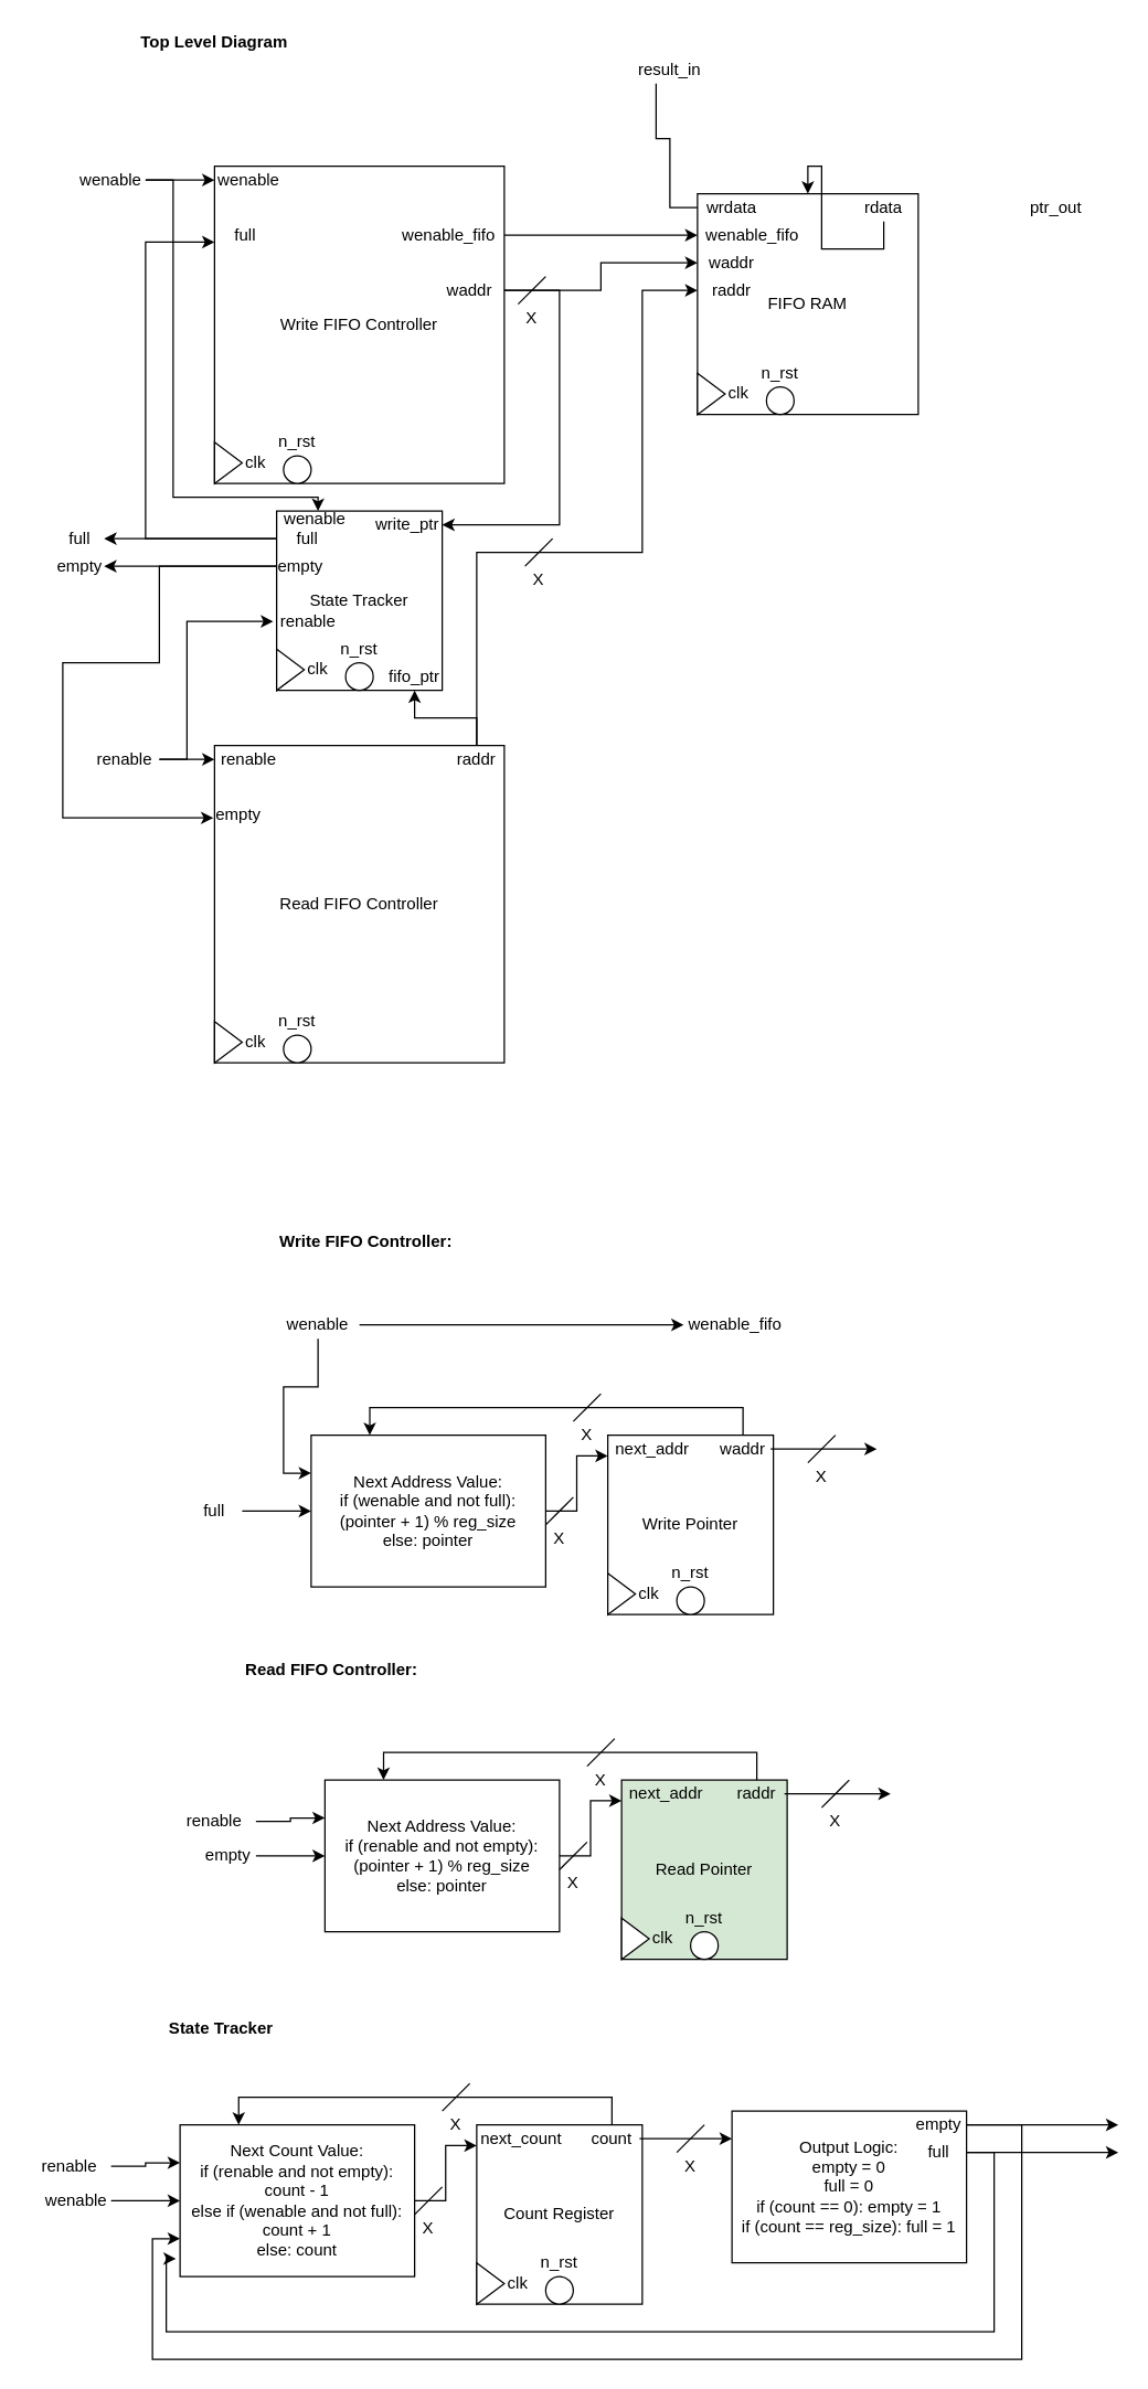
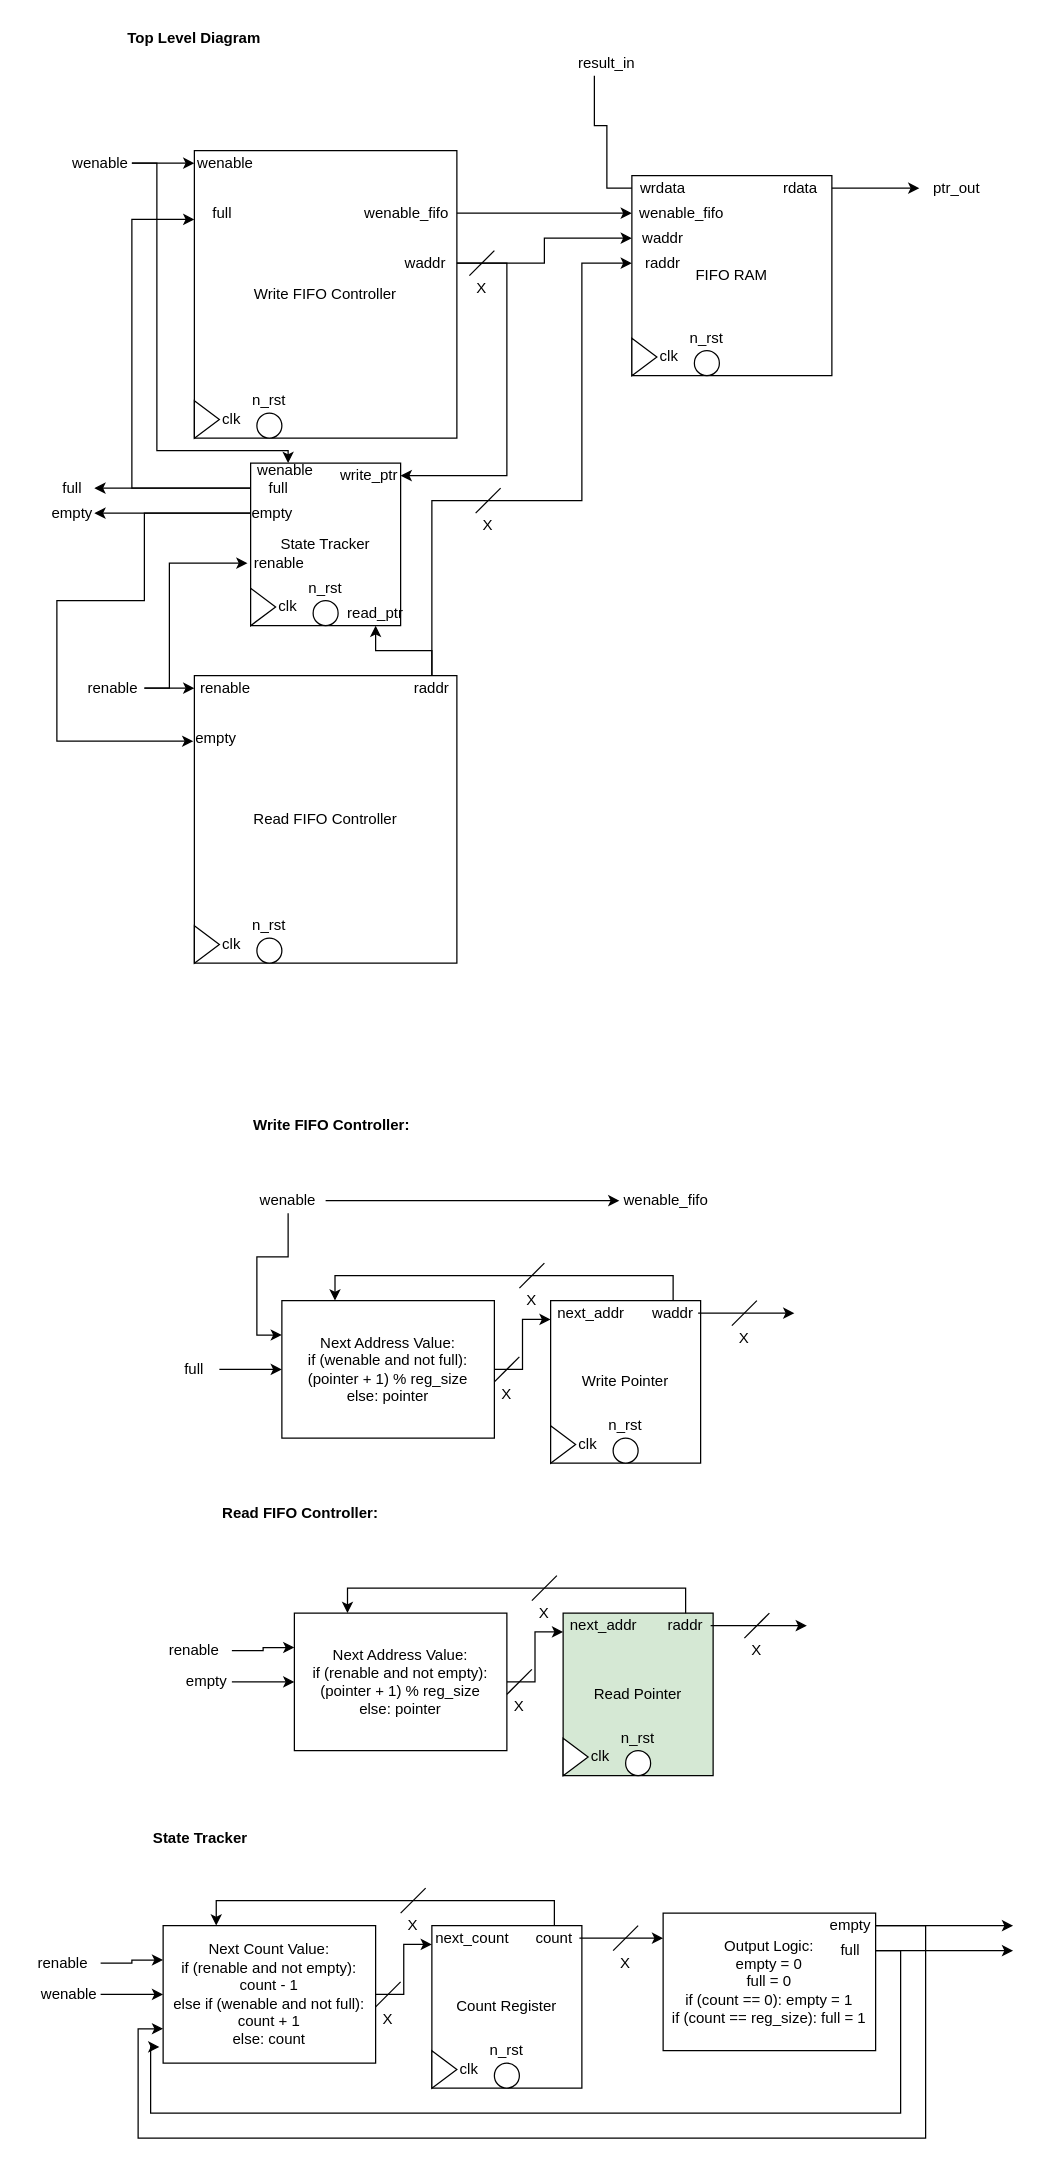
- <mxCell id="22" style="edgeStyle=orthogonalEdgeStyle;rounded=0;orthogonalLoop=1;jettySize=auto;html=1;" edge="1" parent="1" source="23" target="13"><mxGeometry relative="1" as="geometry" /></mxCell>
+ <mxCell id="22" style="edgeStyle=orthogonalEdgeStyle;rounded=0;orthogonalLoop=1;jettySize=auto;html=1;entryX=0;entryY=0.5;entryDx=0;entryDy=0;" edge="1" parent="1" source="23" target="35"><mxGeometry relative="1" as="geometry" /></mxCell>
- <mxCell id="71" value="fifo_ptr" style="text;html=1;strokeColor=none;fillColor=none;align=center;verticalAlign=middle;whiteSpace=wrap;rounded=0;" vertex="1" parent="1"><mxGeometry x="275" y="480" width="50" height="20" as="geometry" /></mxCell>
+ <mxCell id="71" value="read_ptr" style="text;html=1;strokeColor=none;fillColor=none;align=center;verticalAlign=middle;whiteSpace=wrap;rounded=0;" vertex="1" parent="1"><mxGeometry x="275" y="480" width="50" height="20" as="geometry" /></mxCell>
